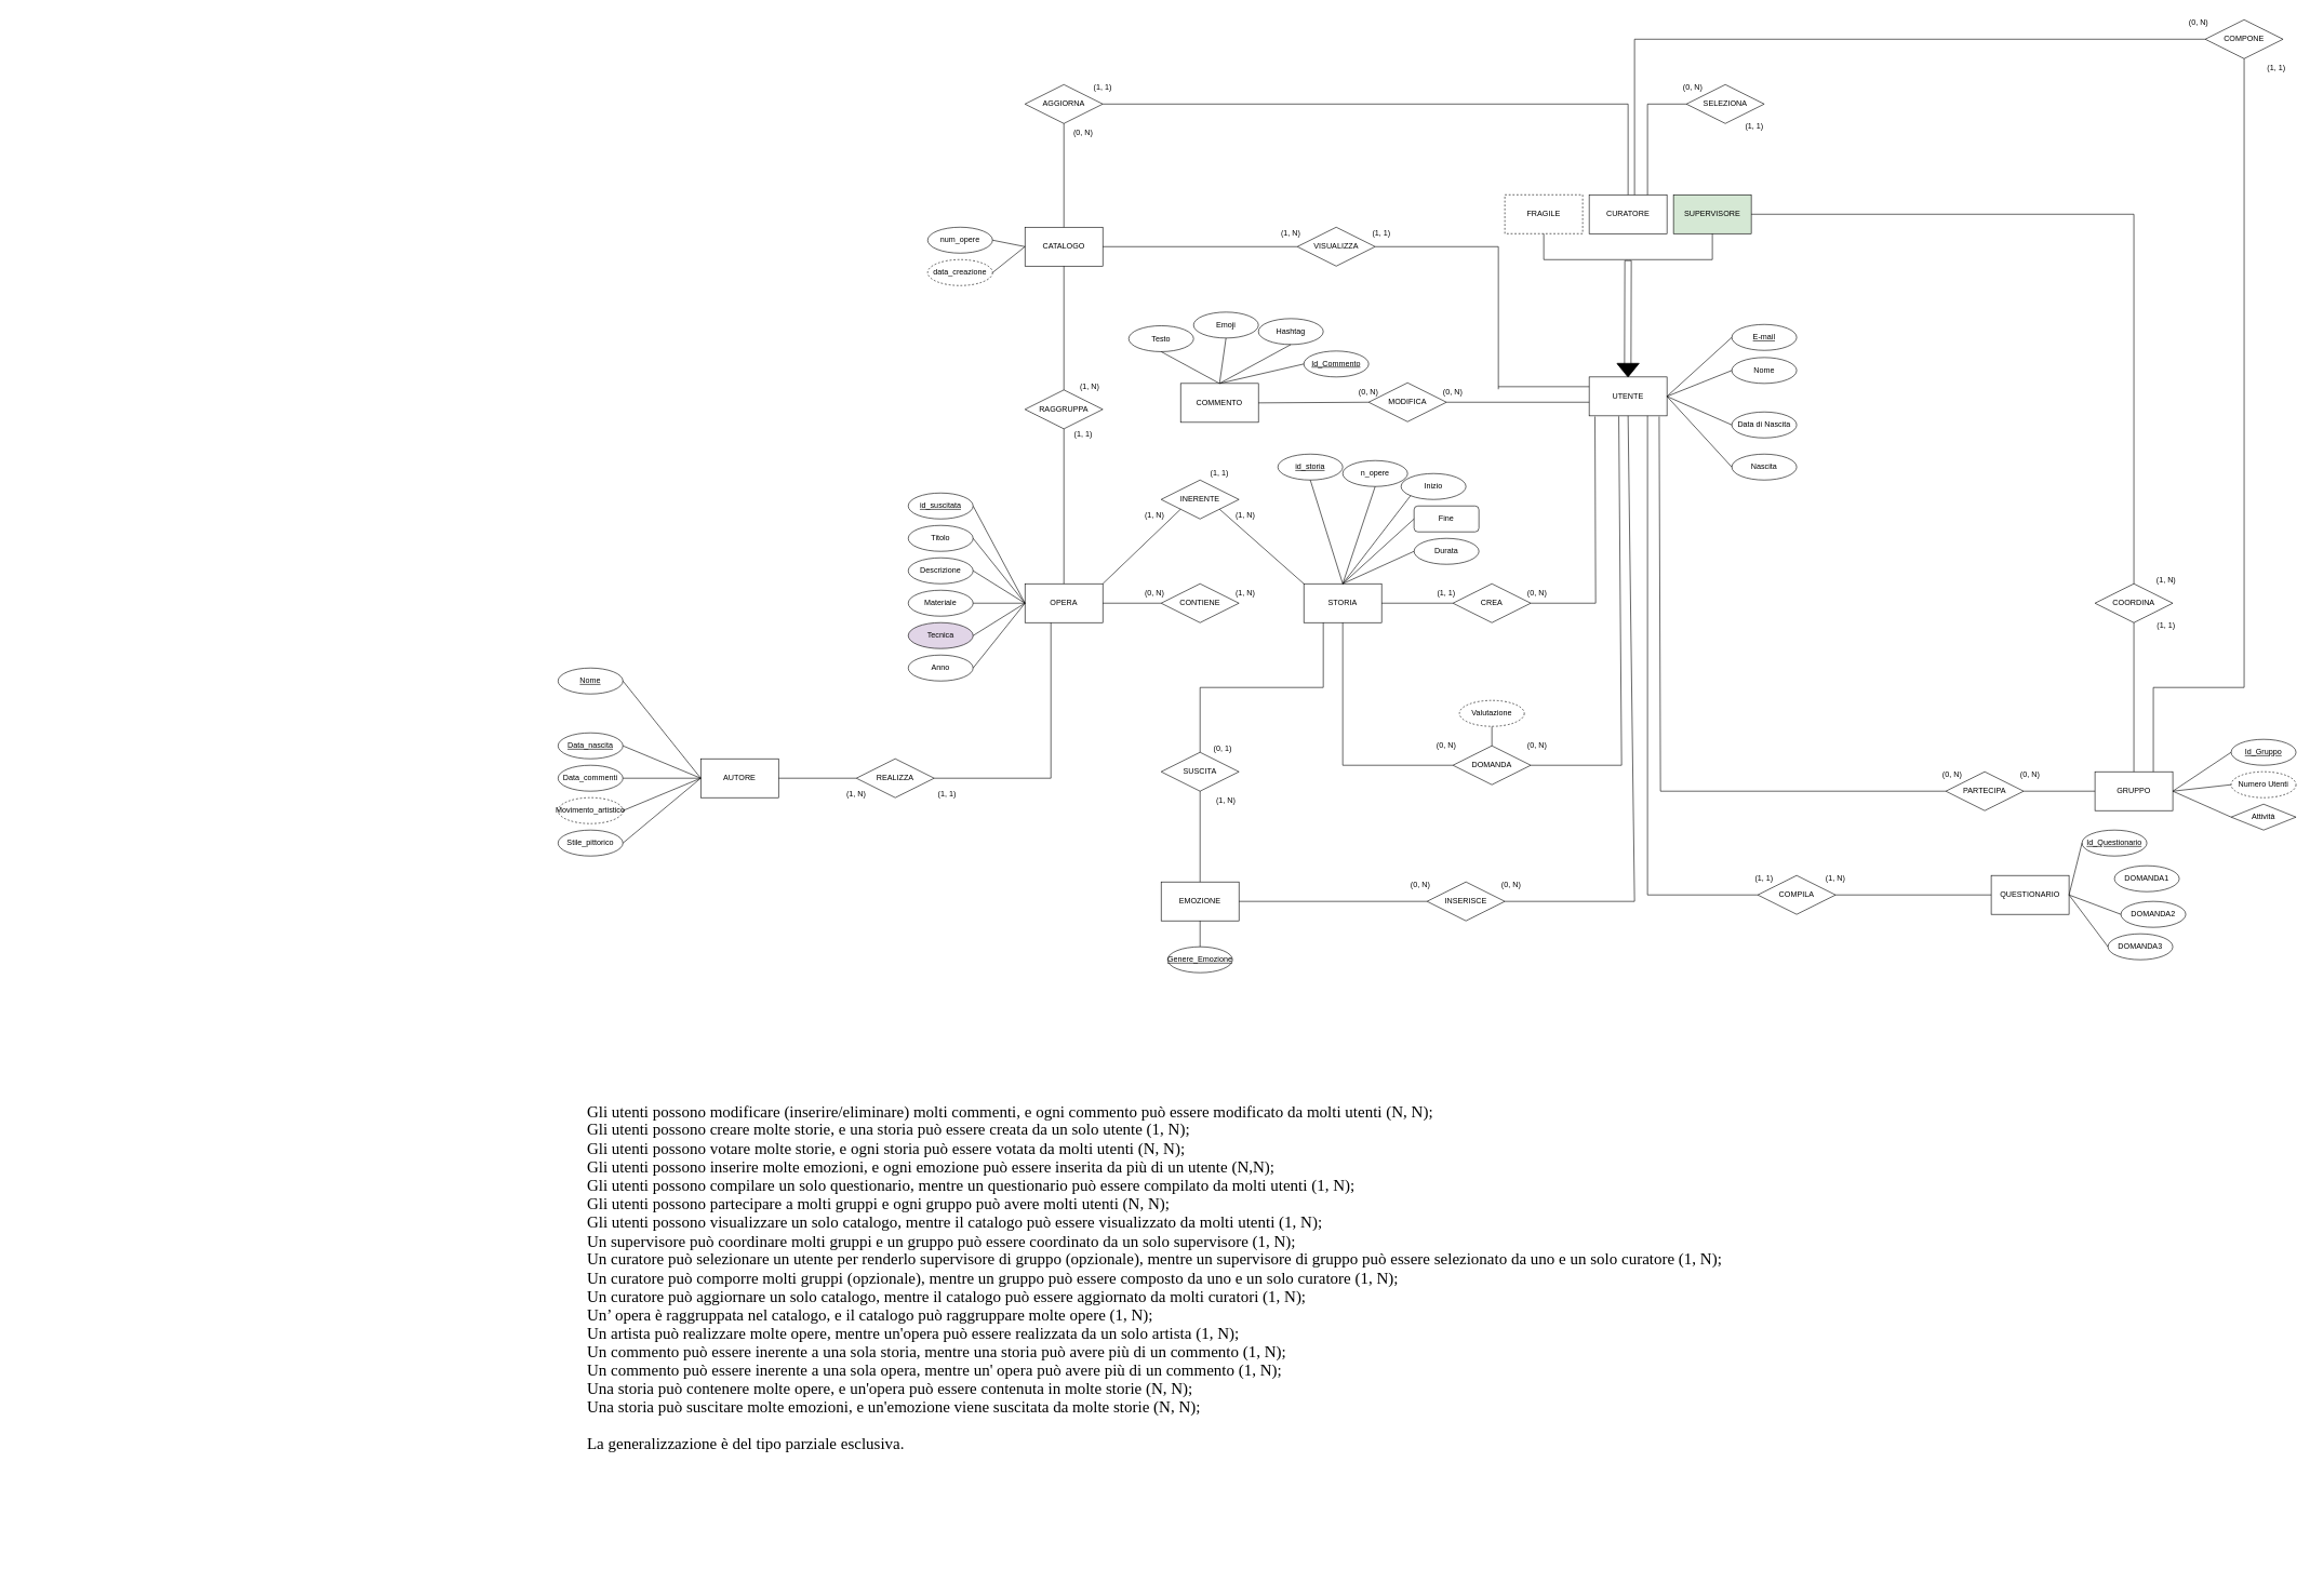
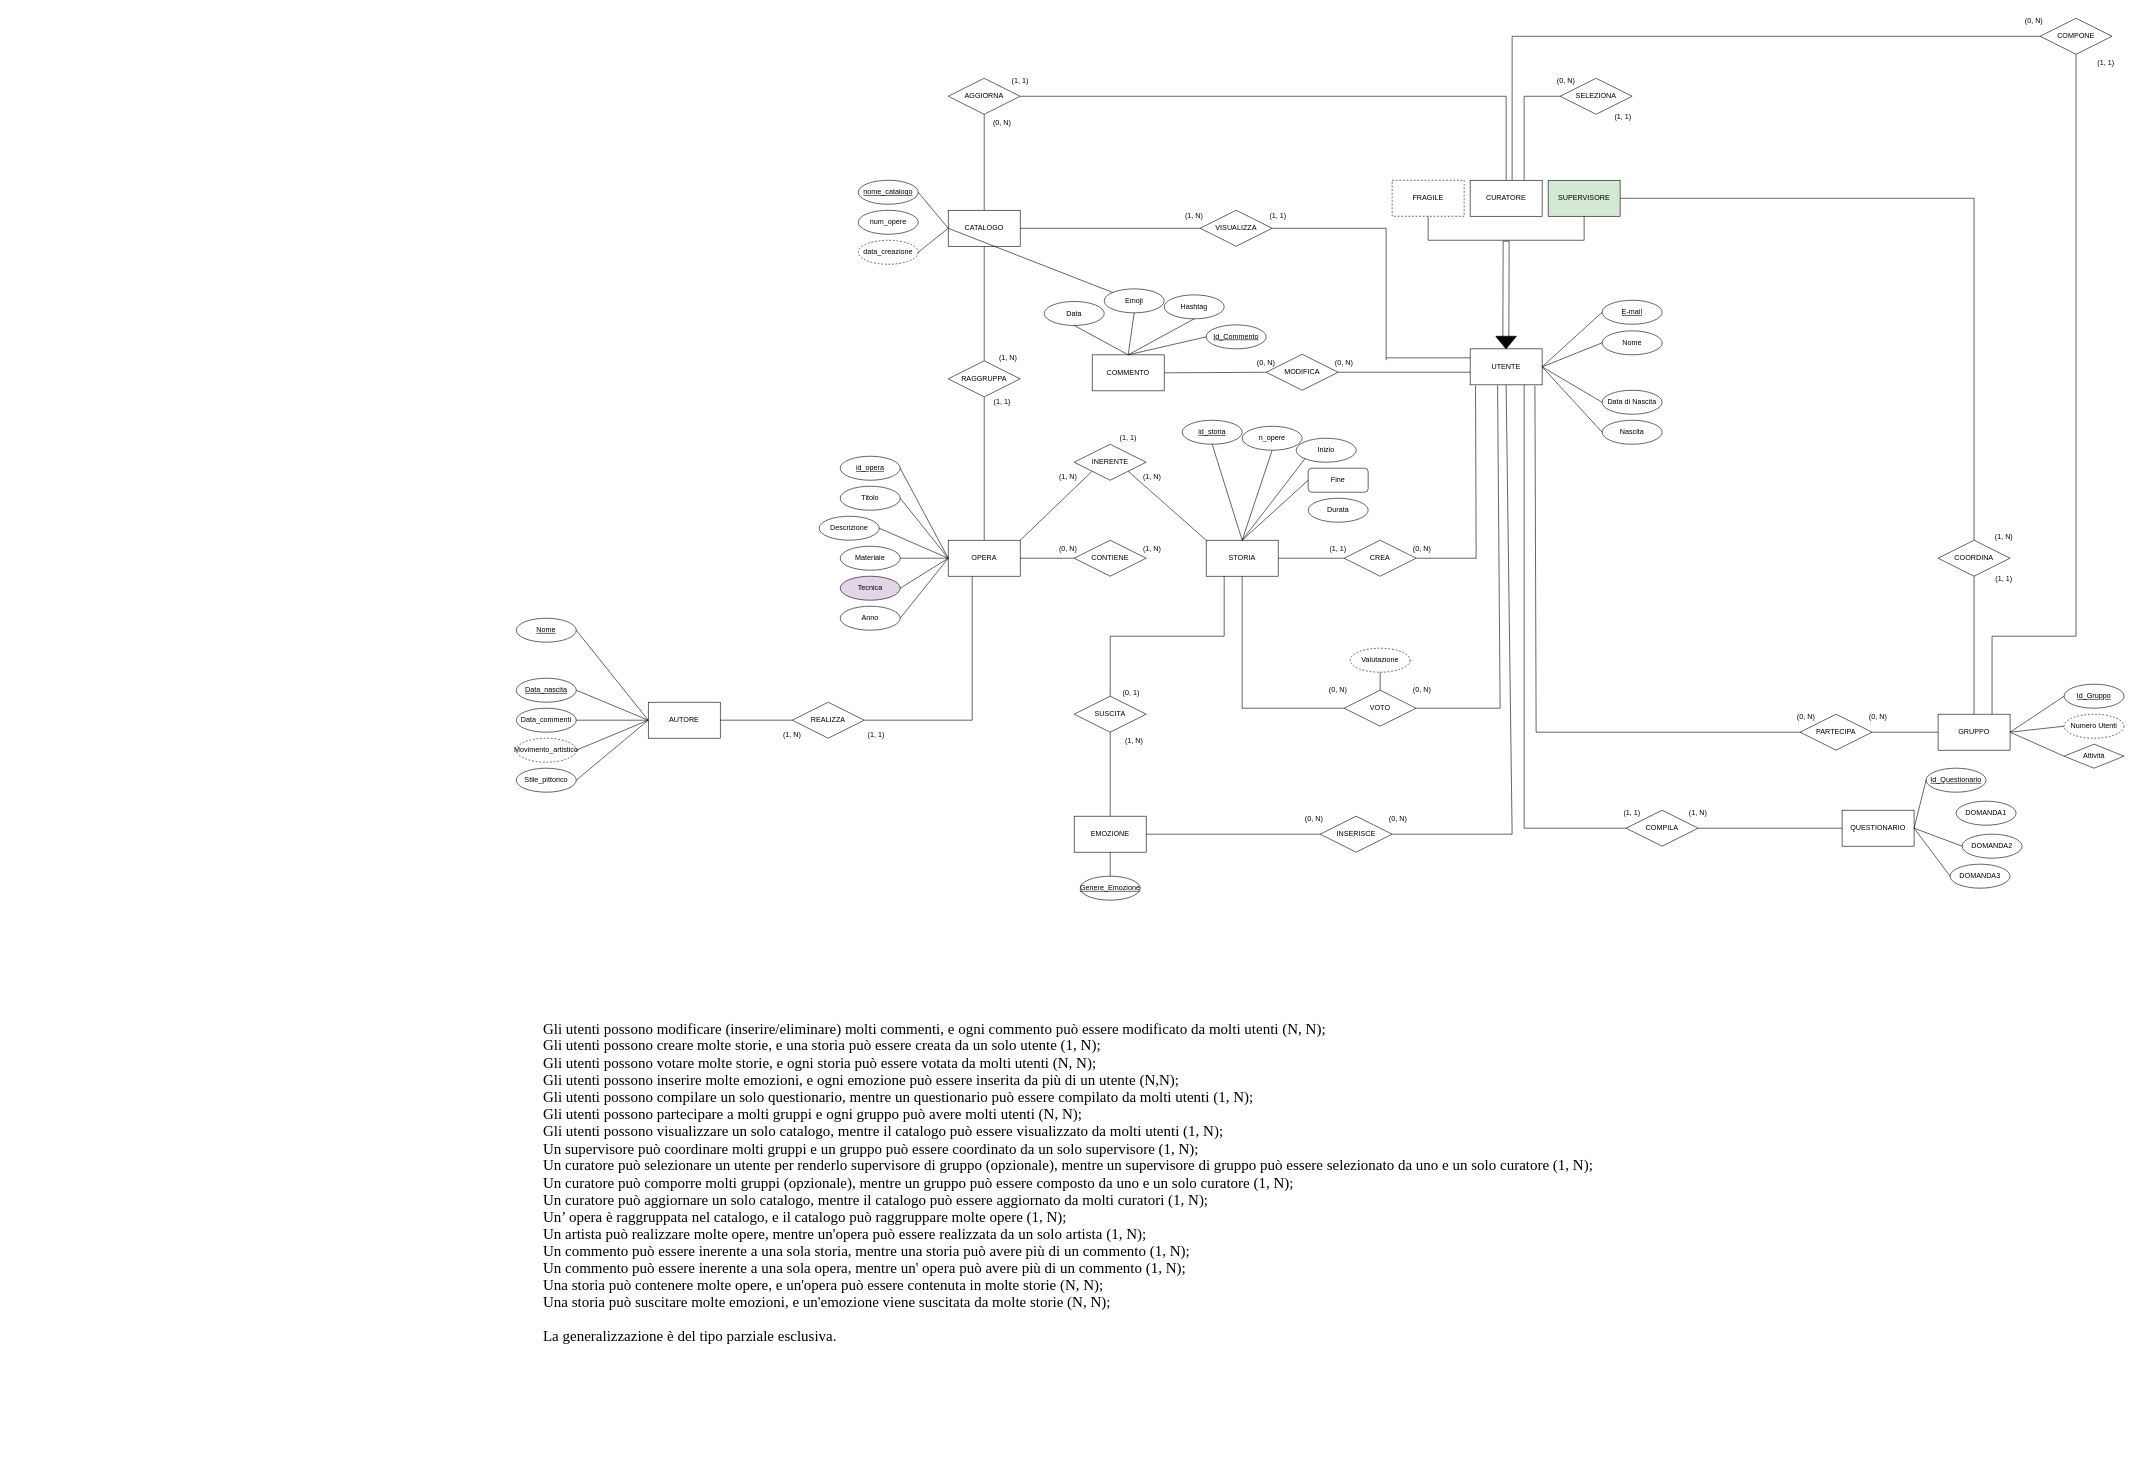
+ <mxCell id="154" value="&lt;u&gt;nome_catalogo&lt;/u&gt;" style="ellipse;whiteSpace=wrap;html=1;align=center;" parent="1" vertex="1"><mxGeometry x="1430" y="300" width="100" height="40" as="geometry" /></mxCell>
+ <mxCell id="156" value="" style="endArrow=none;html=1;rounded=0;entryX=1;entryY=0.5;entryDx=0;entryDy=0;exitX=0;exitY=0.5;exitDx=0;exitDy=0;" parent="1" source="7" target="154" edge="1"><mxGeometry width="50" height="50" relative="1" as="geometry"><mxPoint x="1590" y="360" as="sourcePoint" /><mxPoint x="1540" y="300" as="targetPoint" /></mxGeometry></mxCell>
- <mxCell id="153" value="" style="endArrow=none;html=1;rounded=0;entryX=1;entryY=0.5;entryDx=0;entryDy=0;exitX=0;exitY=0.5;exitDx=0;exitDy=0;" parent="1" source="7" target="152" edge="1"><mxGeometry width="50" height="50" relative="1" as="geometry"><mxPoint x="2190" y="650" as="sourcePoint" /><mxPoint x="2240" y="600" as="targetPoint" /></mxGeometry></mxCell>
+ <mxCell id="153" value="" style="endArrow=none;html=1;rounded=0;exitX=0;exitY=0.5;exitDx=0;exitDy=0;" parent="1" source="7" target="64" edge="1"><mxGeometry width="50" height="50" relative="1" as="geometry"><mxPoint x="2190" y="650" as="sourcePoint" /><mxPoint x="2240" y="600" as="targetPoint" /></mxGeometry></mxCell>
- <mxCell id="65" value="Testo" style="ellipse;whiteSpace=wrap;html=1;align=center;" parent="1" vertex="1"><mxGeometry x="1740" y="502" width="100" height="40" as="geometry" /></mxCell>
+ <mxCell id="65" value="Data" style="ellipse;whiteSpace=wrap;html=1;align=center;" parent="1" vertex="1"><mxGeometry x="1740" y="502" width="100" height="40" as="geometry" /></mxCell>
- <mxCell id="36" value="Data di Nascita" style="ellipse;whiteSpace=wrap;html=1;align=center;" parent="1" vertex="1"><mxGeometry x="2670" y="635" width="100" height="40" as="geometry" /></mxCell>
+ <mxCell id="36" value="Data di Nascita" style="ellipse;whiteSpace=wrap;html=1;align=center;" parent="1" vertex="1"><mxGeometry x="2670" y="650" width="100" height="40" as="geometry" /></mxCell>
- <mxCell id="93" value="id_suscitata" style="ellipse;whiteSpace=wrap;html=1;align=center;fontStyle=4;" parent="1" vertex="1"><mxGeometry x="1400" y="760" width="100" height="40" as="geometry" /></mxCell>
+ <mxCell id="93" value="id_opera" style="ellipse;whiteSpace=wrap;html=1;align=center;fontStyle=4;" parent="1" vertex="1"><mxGeometry x="1400" y="760" width="100" height="40" as="geometry" /></mxCell>
- <mxCell id="60" value="" style="endArrow=none;html=1;rounded=0;exitX=0.5;exitY=0;exitDx=0;exitDy=0;entryX=0;entryY=0.5;entryDx=0;entryDy=0;" parent="1" source="8" target="57" edge="1"><mxGeometry width="50" height="50" relative="1" as="geometry"><mxPoint x="2270" y="1040" as="sourcePoint" /><mxPoint x="2320" y="990" as="targetPoint" /></mxGeometry></mxCell>
- <mxCell id="47" value="Descrizione" style="ellipse;whiteSpace=wrap;html=1;align=center;" parent="1" vertex="1"><mxGeometry x="1400" y="860" width="100" height="40" as="geometry" /></mxCell>
+ <mxCell id="47" value="Descrizione" style="ellipse;whiteSpace=wrap;html=1;align=center;" parent="1" vertex="1"><mxGeometry x="1365" y="860" width="100" height="40" as="geometry" /></mxCell>
- <mxCell id="20" value="DOMANDA" style="shape=rhombus;perimeter=rhombusPerimeter;whiteSpace=wrap;html=1;align=center;" parent="1" vertex="1"><mxGeometry x="2240" y="1150" width="120" height="60" as="geometry" /></mxCell>
+ <mxCell id="20" value="VOTO" style="shape=rhombus;perimeter=rhombusPerimeter;whiteSpace=wrap;html=1;align=center;" parent="1" vertex="1"><mxGeometry x="2240" y="1150" width="120" height="60" as="geometry" /></mxCell>
